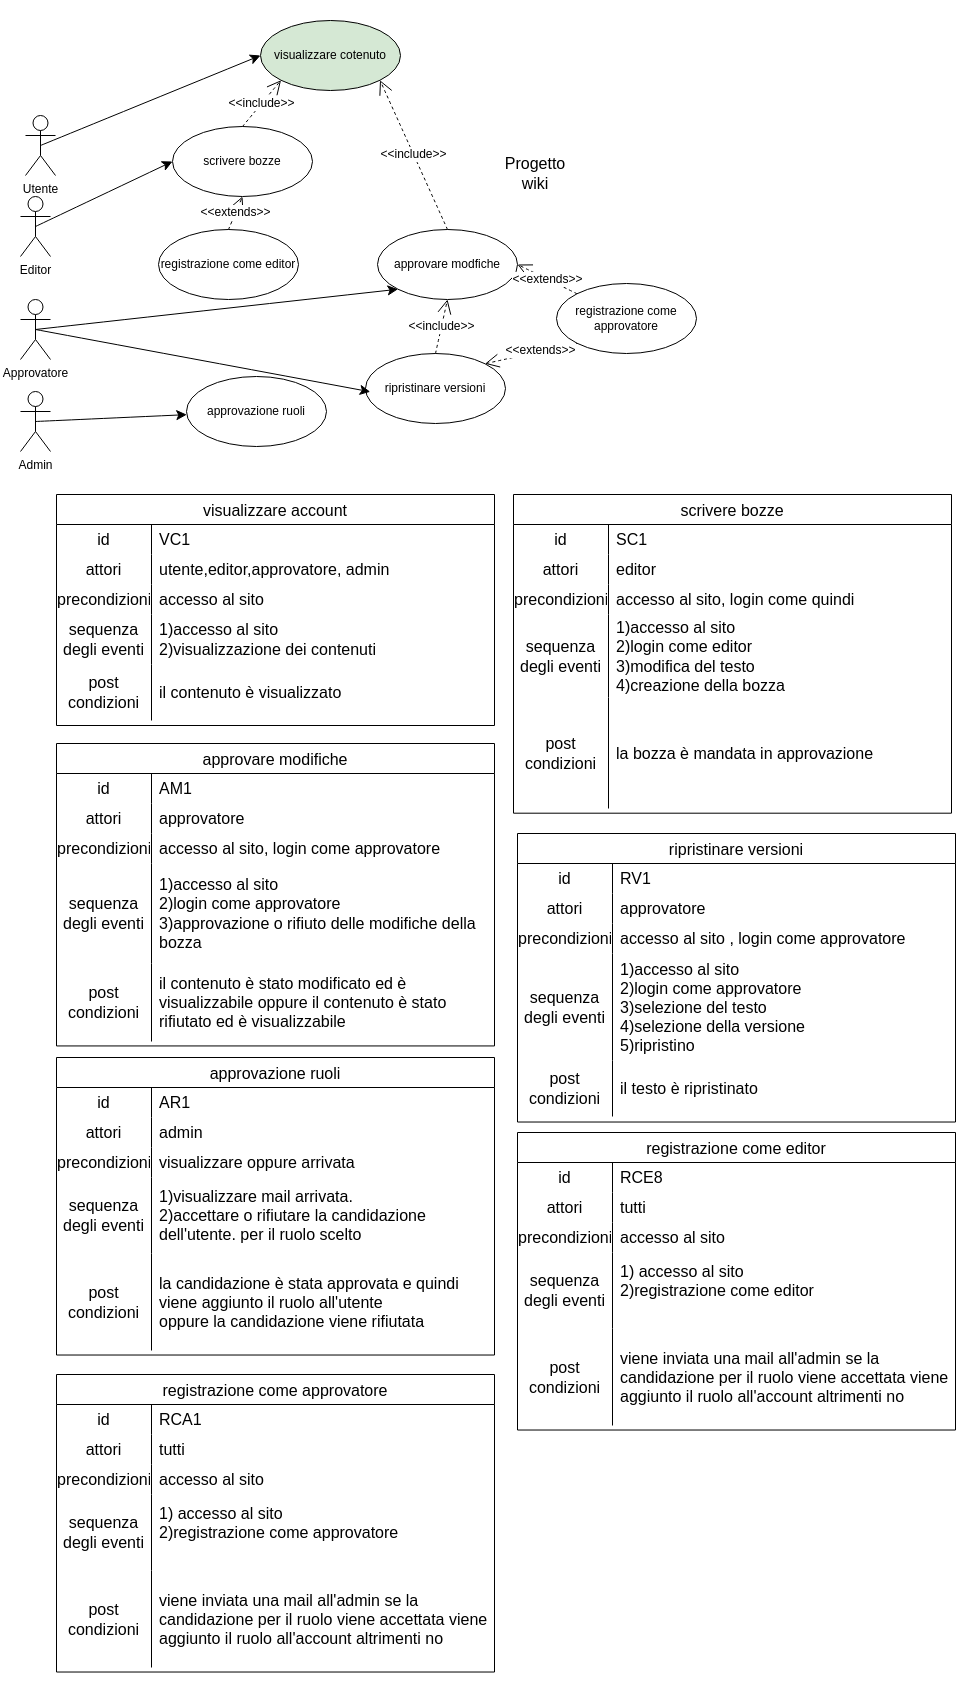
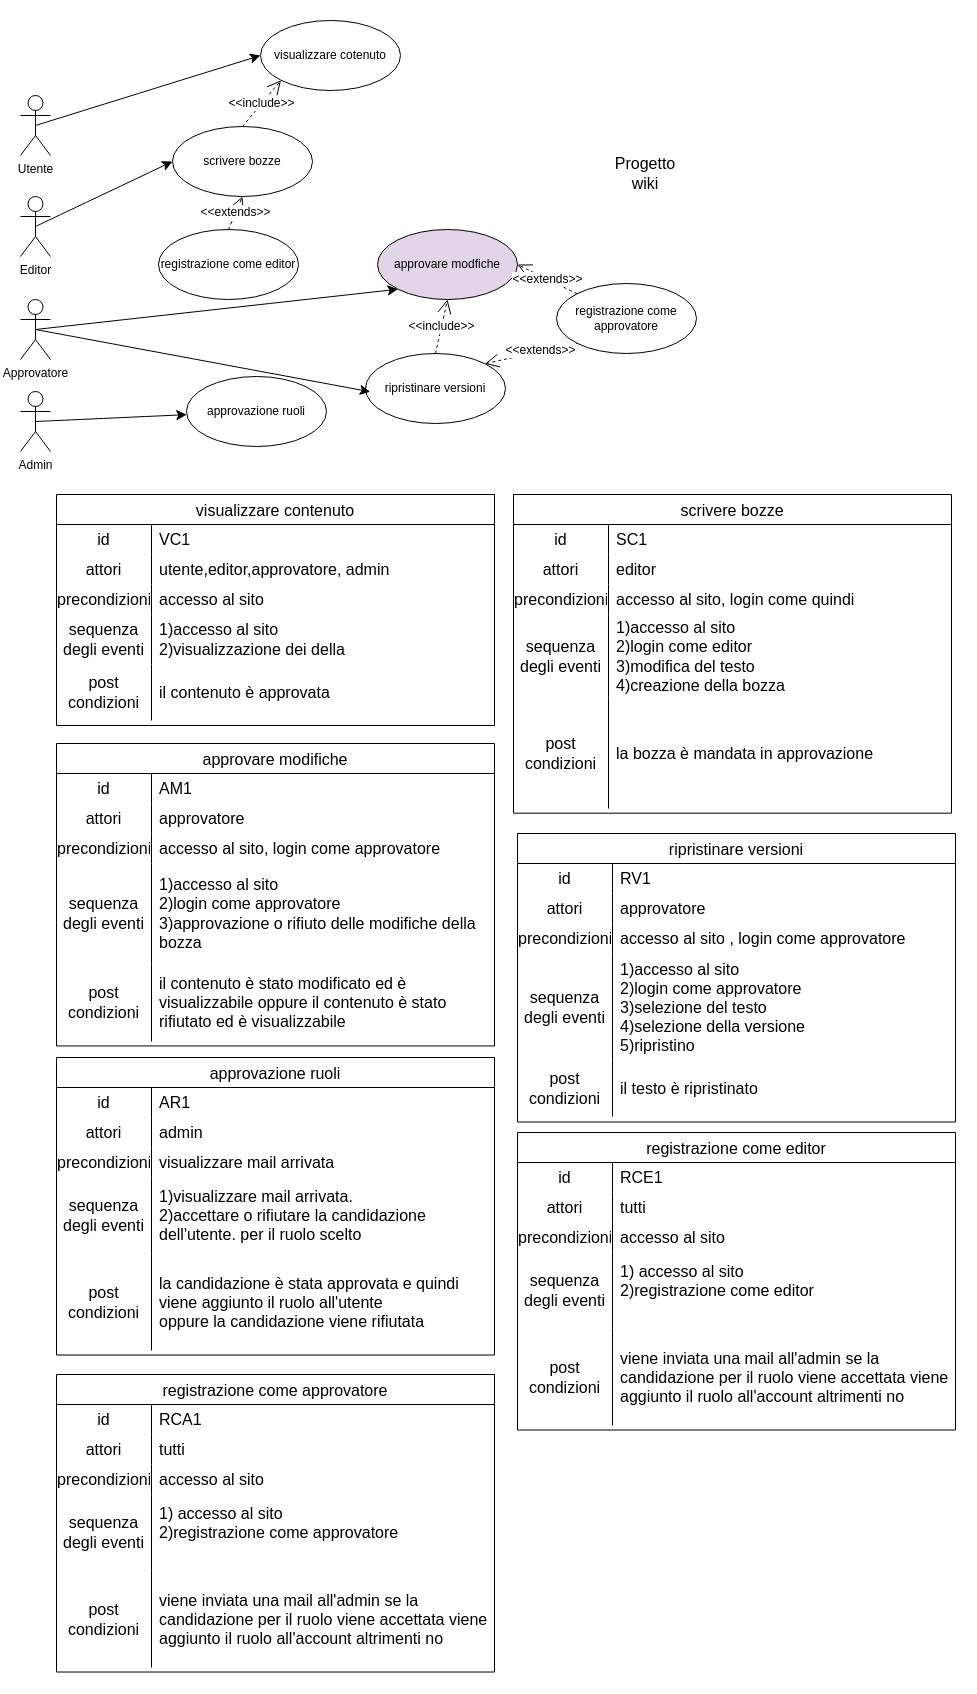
- <mxCell id="8" value="visualizzare cotenuto" style="ellipse;whiteSpace=wrap;html=1;fillColor=#d5e8d4;" parent="1" vertex="1"><mxGeometry x="260" y="20" width="140" height="70" as="geometry" /></mxCell>
+ <mxCell id="8" value="visualizzare cotenuto" style="ellipse;whiteSpace=wrap;html=1;" parent="1" vertex="1"><mxGeometry x="260" y="20" width="140" height="70" as="geometry" /></mxCell>
- <mxCell id="3" value="Utente" style="shape=umlActor;verticalLabelPosition=bottom;verticalAlign=top;html=1;outlineConnect=0;" parent="1" vertex="1"><mxGeometry x="25" y="115" width="30" height="60" as="geometry" /></mxCell>
+ <mxCell id="3" value="Utente" style="shape=umlActor;verticalLabelPosition=bottom;verticalAlign=top;html=1;outlineConnect=0;" parent="1" vertex="1"><mxGeometry x="20" y="95" width="30" height="60" as="geometry" /></mxCell>
- <mxCell id="15" value="&amp;lt;&amp;lt;include&amp;gt;&amp;gt;" style="endArrow=open;endSize=12;dashed=1;html=1;rounded=0;fontSize=12;curved=1;exitX=0.5;exitY=0;exitDx=0;exitDy=0;entryX=1;entryY=1;entryDx=0;entryDy=0;" parent="1" source="10" target="8" edge="1"><mxGeometry width="160" relative="1" as="geometry"><mxPoint x="149" y="295" as="sourcePoint" /><mxPoint x="309" y="295" as="targetPoint" /></mxGeometry></mxCell>
- <mxCell id="19" value="Progetto wiki" style="text;html=1;align=center;verticalAlign=middle;whiteSpace=wrap;rounded=0;fontSize=16;" parent="1" vertex="1"><mxGeometry x="505" y="158" width="60" height="30" as="geometry" /></mxCell>
+ <mxCell id="19" value="Progetto wiki" style="text;html=1;align=center;verticalAlign=middle;whiteSpace=wrap;rounded=0;fontSize=16;" parent="1" vertex="1"><mxGeometry x="615" y="158" width="60" height="30" as="geometry" /></mxCell>
- <mxCell id="10" value="approvare modfiche" style="ellipse;whiteSpace=wrap;html=1;" parent="1" vertex="1"><mxGeometry x="377" y="229" width="140" height="70" as="geometry" /></mxCell>
+ <mxCell id="10" value="approvare modfiche" style="ellipse;whiteSpace=wrap;html=1;fillColor=#e1d5e7;" parent="1" vertex="1"><mxGeometry x="377" y="229" width="140" height="70" as="geometry" /></mxCell>
- <mxCell id="20" value="visualizzare account" style="shape=table;startSize=30;container=1;collapsible=0;childLayout=tableLayout;fixedRows=1;rowLines=0;fontStyle=0;strokeColor=default;fontSize=16;" parent="1" vertex="1"><mxGeometry x="56" y="494" width="438" height="231" as="geometry" /></mxCell>
+ <mxCell id="20" value="visualizzare contenuto" style="shape=table;startSize=30;container=1;collapsible=0;childLayout=tableLayout;fixedRows=1;rowLines=0;fontStyle=0;strokeColor=default;fontSize=16;" parent="1" vertex="1"><mxGeometry x="56" y="494" width="438" height="231" as="geometry" /></mxCell>
- <mxCell id="32" value="1)accesso al sito&lt;div&gt;2)visualizzazione dei contenuti&lt;/div&gt;" style="shape=partialRectangle;html=1;whiteSpace=wrap;connectable=0;fillColor=none;top=0;left=0;bottom=0;right=0;align=left;spacingLeft=6;overflow=hidden;strokeColor=inherit;fontSize=16;" parent="30" vertex="1"><mxGeometry x="95" width="343" height="50" as="geometry"><mxRectangle width="343" height="50" as="alternateBounds" /></mxGeometry></mxCell>
+ <mxCell id="32" value="1)accesso al sito&lt;div&gt;2)visualizzazione dei della&lt;/div&gt;" style="shape=partialRectangle;html=1;whiteSpace=wrap;connectable=0;fillColor=none;top=0;left=0;bottom=0;right=0;align=left;spacingLeft=6;overflow=hidden;strokeColor=inherit;fontSize=16;" parent="30" vertex="1"><mxGeometry x="95" width="343" height="50" as="geometry"><mxRectangle width="343" height="50" as="alternateBounds" /></mxGeometry></mxCell>
- <mxCell id="35" value="il contenuto è visualizzato" style="shape=partialRectangle;html=1;whiteSpace=wrap;connectable=0;fillColor=none;top=0;left=0;bottom=0;right=0;align=left;spacingLeft=6;overflow=hidden;strokeColor=inherit;fontSize=16;" parent="33" vertex="1"><mxGeometry x="95" width="343" height="56" as="geometry"><mxRectangle width="343" height="56" as="alternateBounds" /></mxGeometry></mxCell>
+ <mxCell id="35" value="il contenuto è approvata" style="shape=partialRectangle;html=1;whiteSpace=wrap;connectable=0;fillColor=none;top=0;left=0;bottom=0;right=0;align=left;spacingLeft=6;overflow=hidden;strokeColor=inherit;fontSize=16;" parent="33" vertex="1"><mxGeometry x="95" width="343" height="56" as="geometry"><mxRectangle width="343" height="56" as="alternateBounds" /></mxGeometry></mxCell>
- <mxCell id="93" value="visualizzare oppure arrivata&amp;nbsp;" style="shape=partialRectangle;html=1;whiteSpace=wrap;connectable=0;fillColor=none;top=0;left=0;bottom=0;right=0;align=left;spacingLeft=6;overflow=hidden;strokeColor=inherit;fontSize=16;" parent="91" vertex="1"><mxGeometry x="95" width="343" height="30" as="geometry"><mxRectangle width="343" height="30" as="alternateBounds" /></mxGeometry></mxCell>
+ <mxCell id="93" value="visualizzare mail arrivata&amp;nbsp;" style="shape=partialRectangle;html=1;whiteSpace=wrap;connectable=0;fillColor=none;top=0;left=0;bottom=0;right=0;align=left;spacingLeft=6;overflow=hidden;strokeColor=inherit;fontSize=16;" parent="91" vertex="1"><mxGeometry x="95" width="343" height="30" as="geometry"><mxRectangle width="343" height="30" as="alternateBounds" /></mxGeometry></mxCell>
- <mxCell id="108" value="RCE8" style="shape=partialRectangle;html=1;whiteSpace=wrap;connectable=0;fillColor=none;top=0;left=0;bottom=0;right=0;align=left;spacingLeft=6;overflow=hidden;strokeColor=inherit;fontSize=16;" vertex="1" parent="106"><mxGeometry x="95" width="343" height="30" as="geometry"><mxRectangle width="343" height="30" as="alternateBounds" /></mxGeometry></mxCell>
+ <mxCell id="108" value="RCE1" style="shape=partialRectangle;html=1;whiteSpace=wrap;connectable=0;fillColor=none;top=0;left=0;bottom=0;right=0;align=left;spacingLeft=6;overflow=hidden;strokeColor=inherit;fontSize=16;" vertex="1" parent="106"><mxGeometry x="95" width="343" height="30" as="geometry"><mxRectangle width="343" height="30" as="alternateBounds" /></mxGeometry></mxCell>
